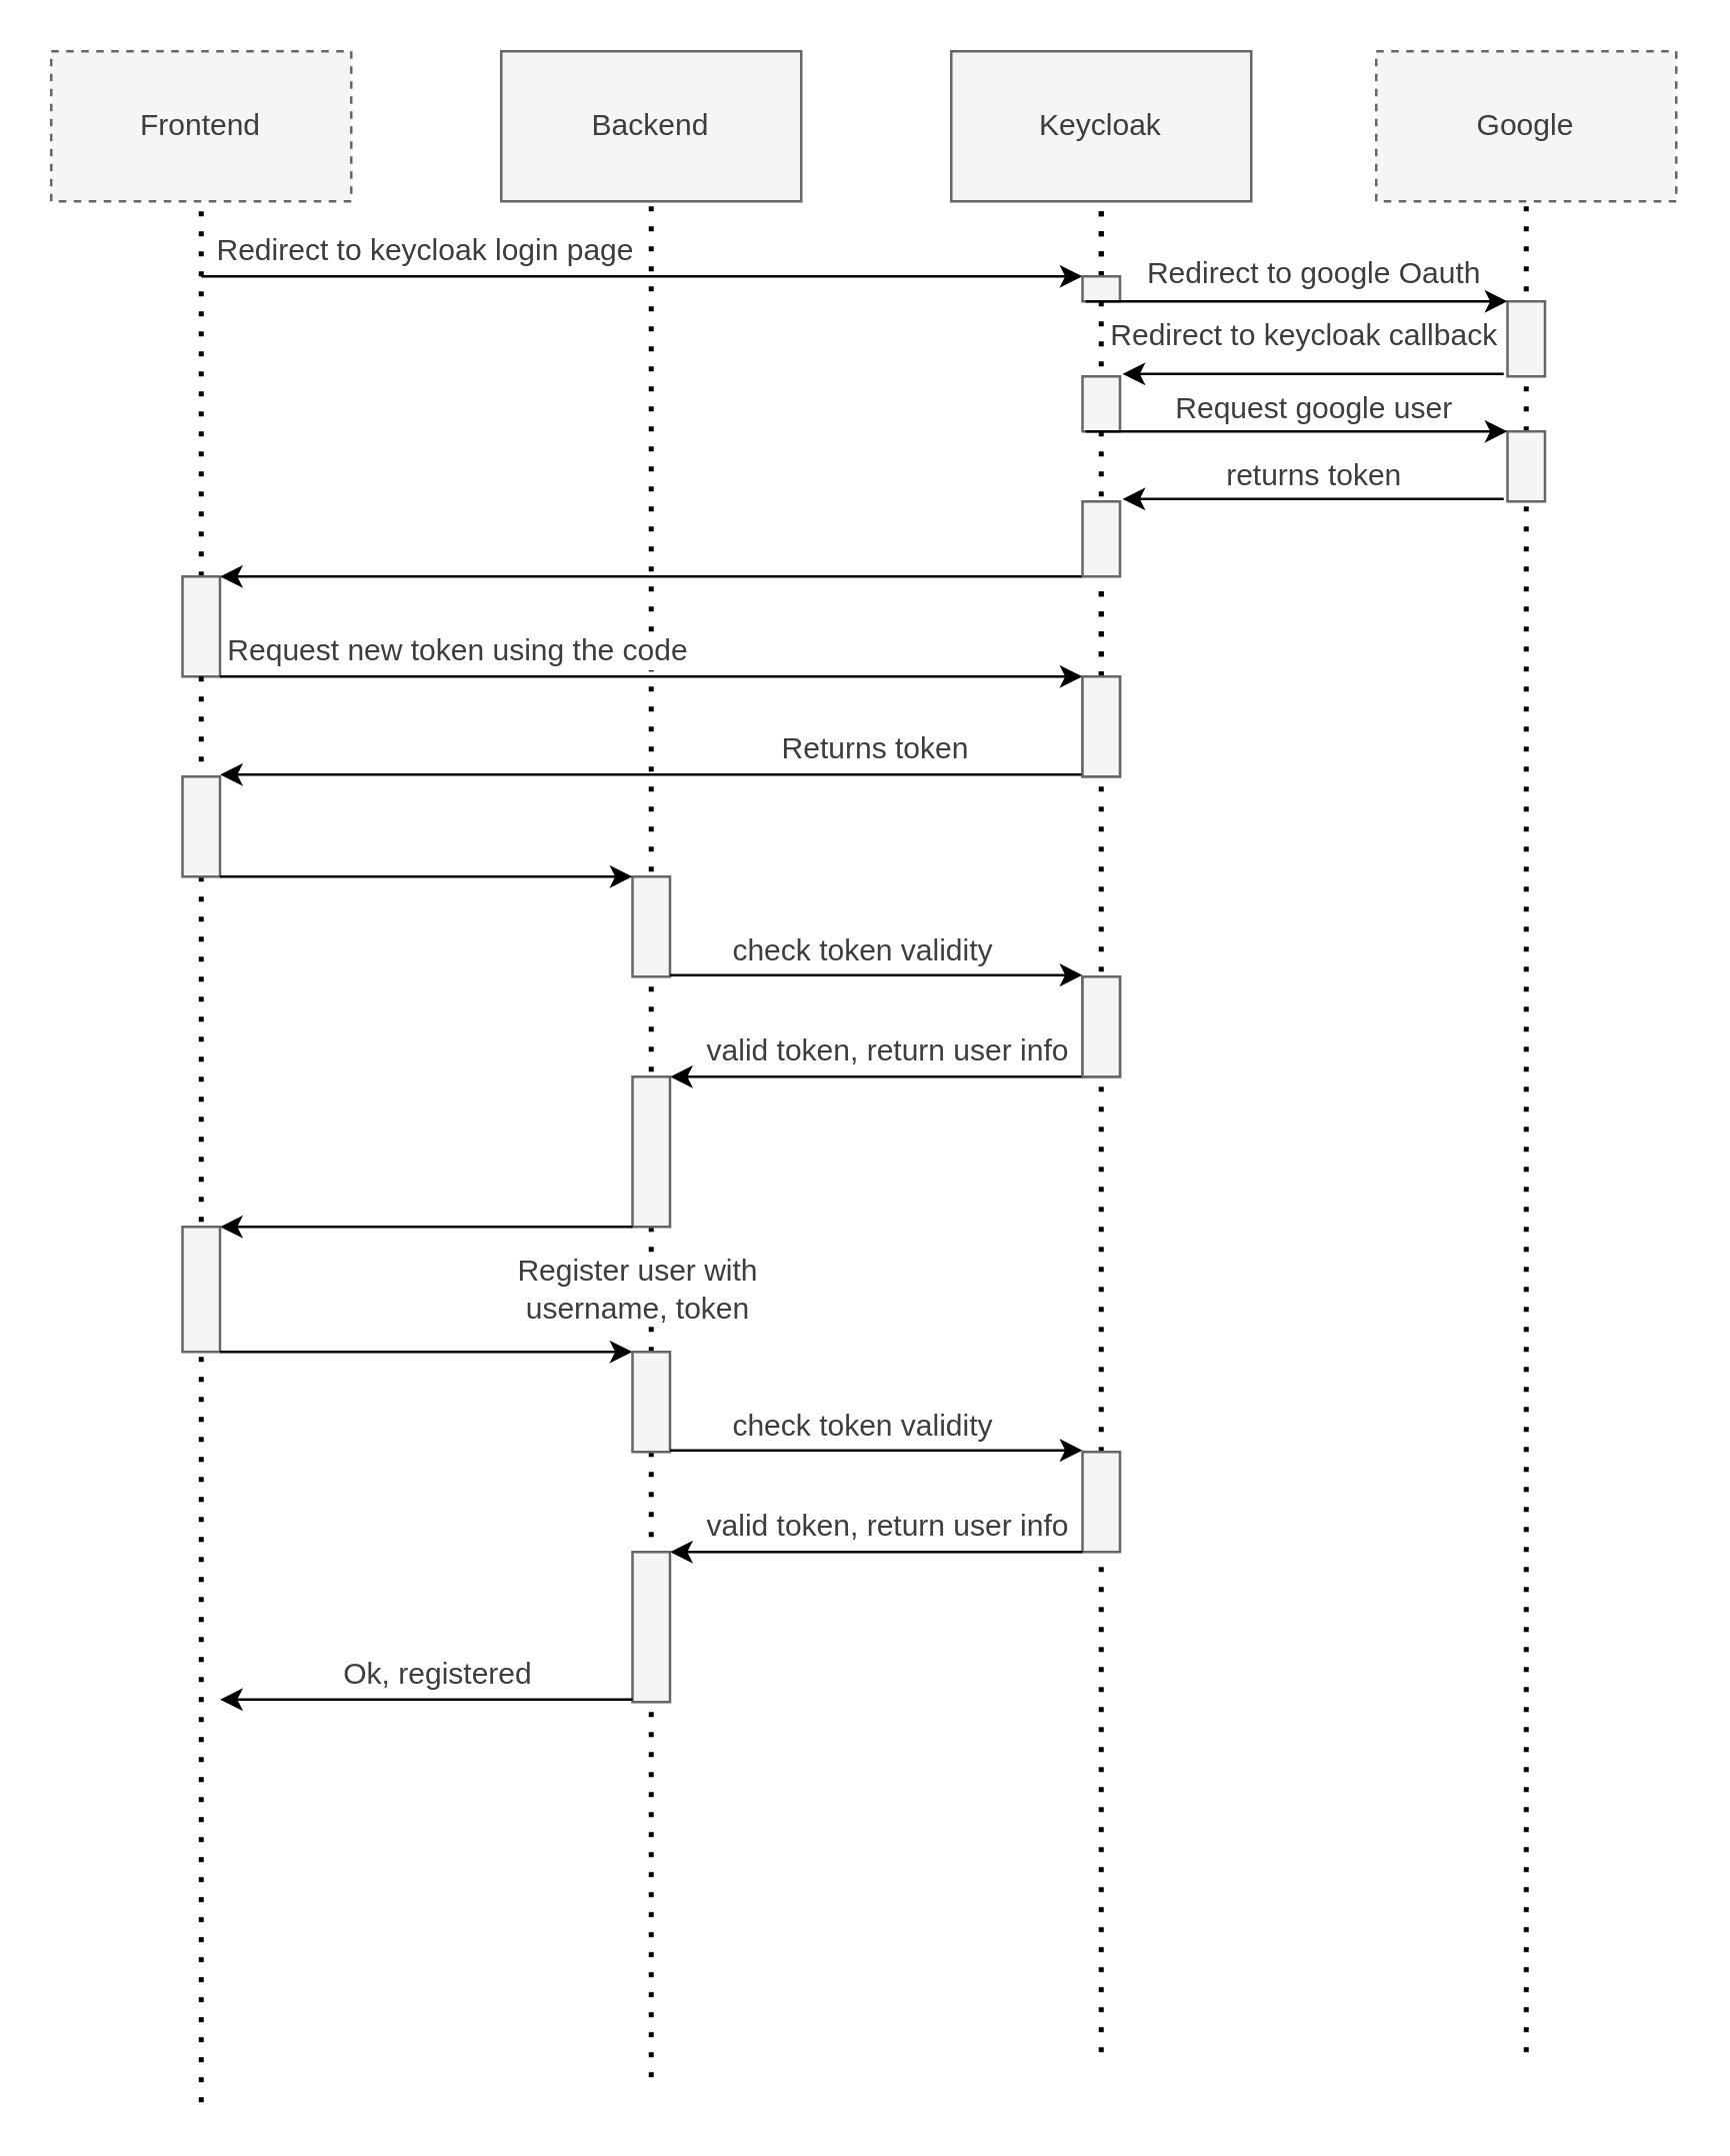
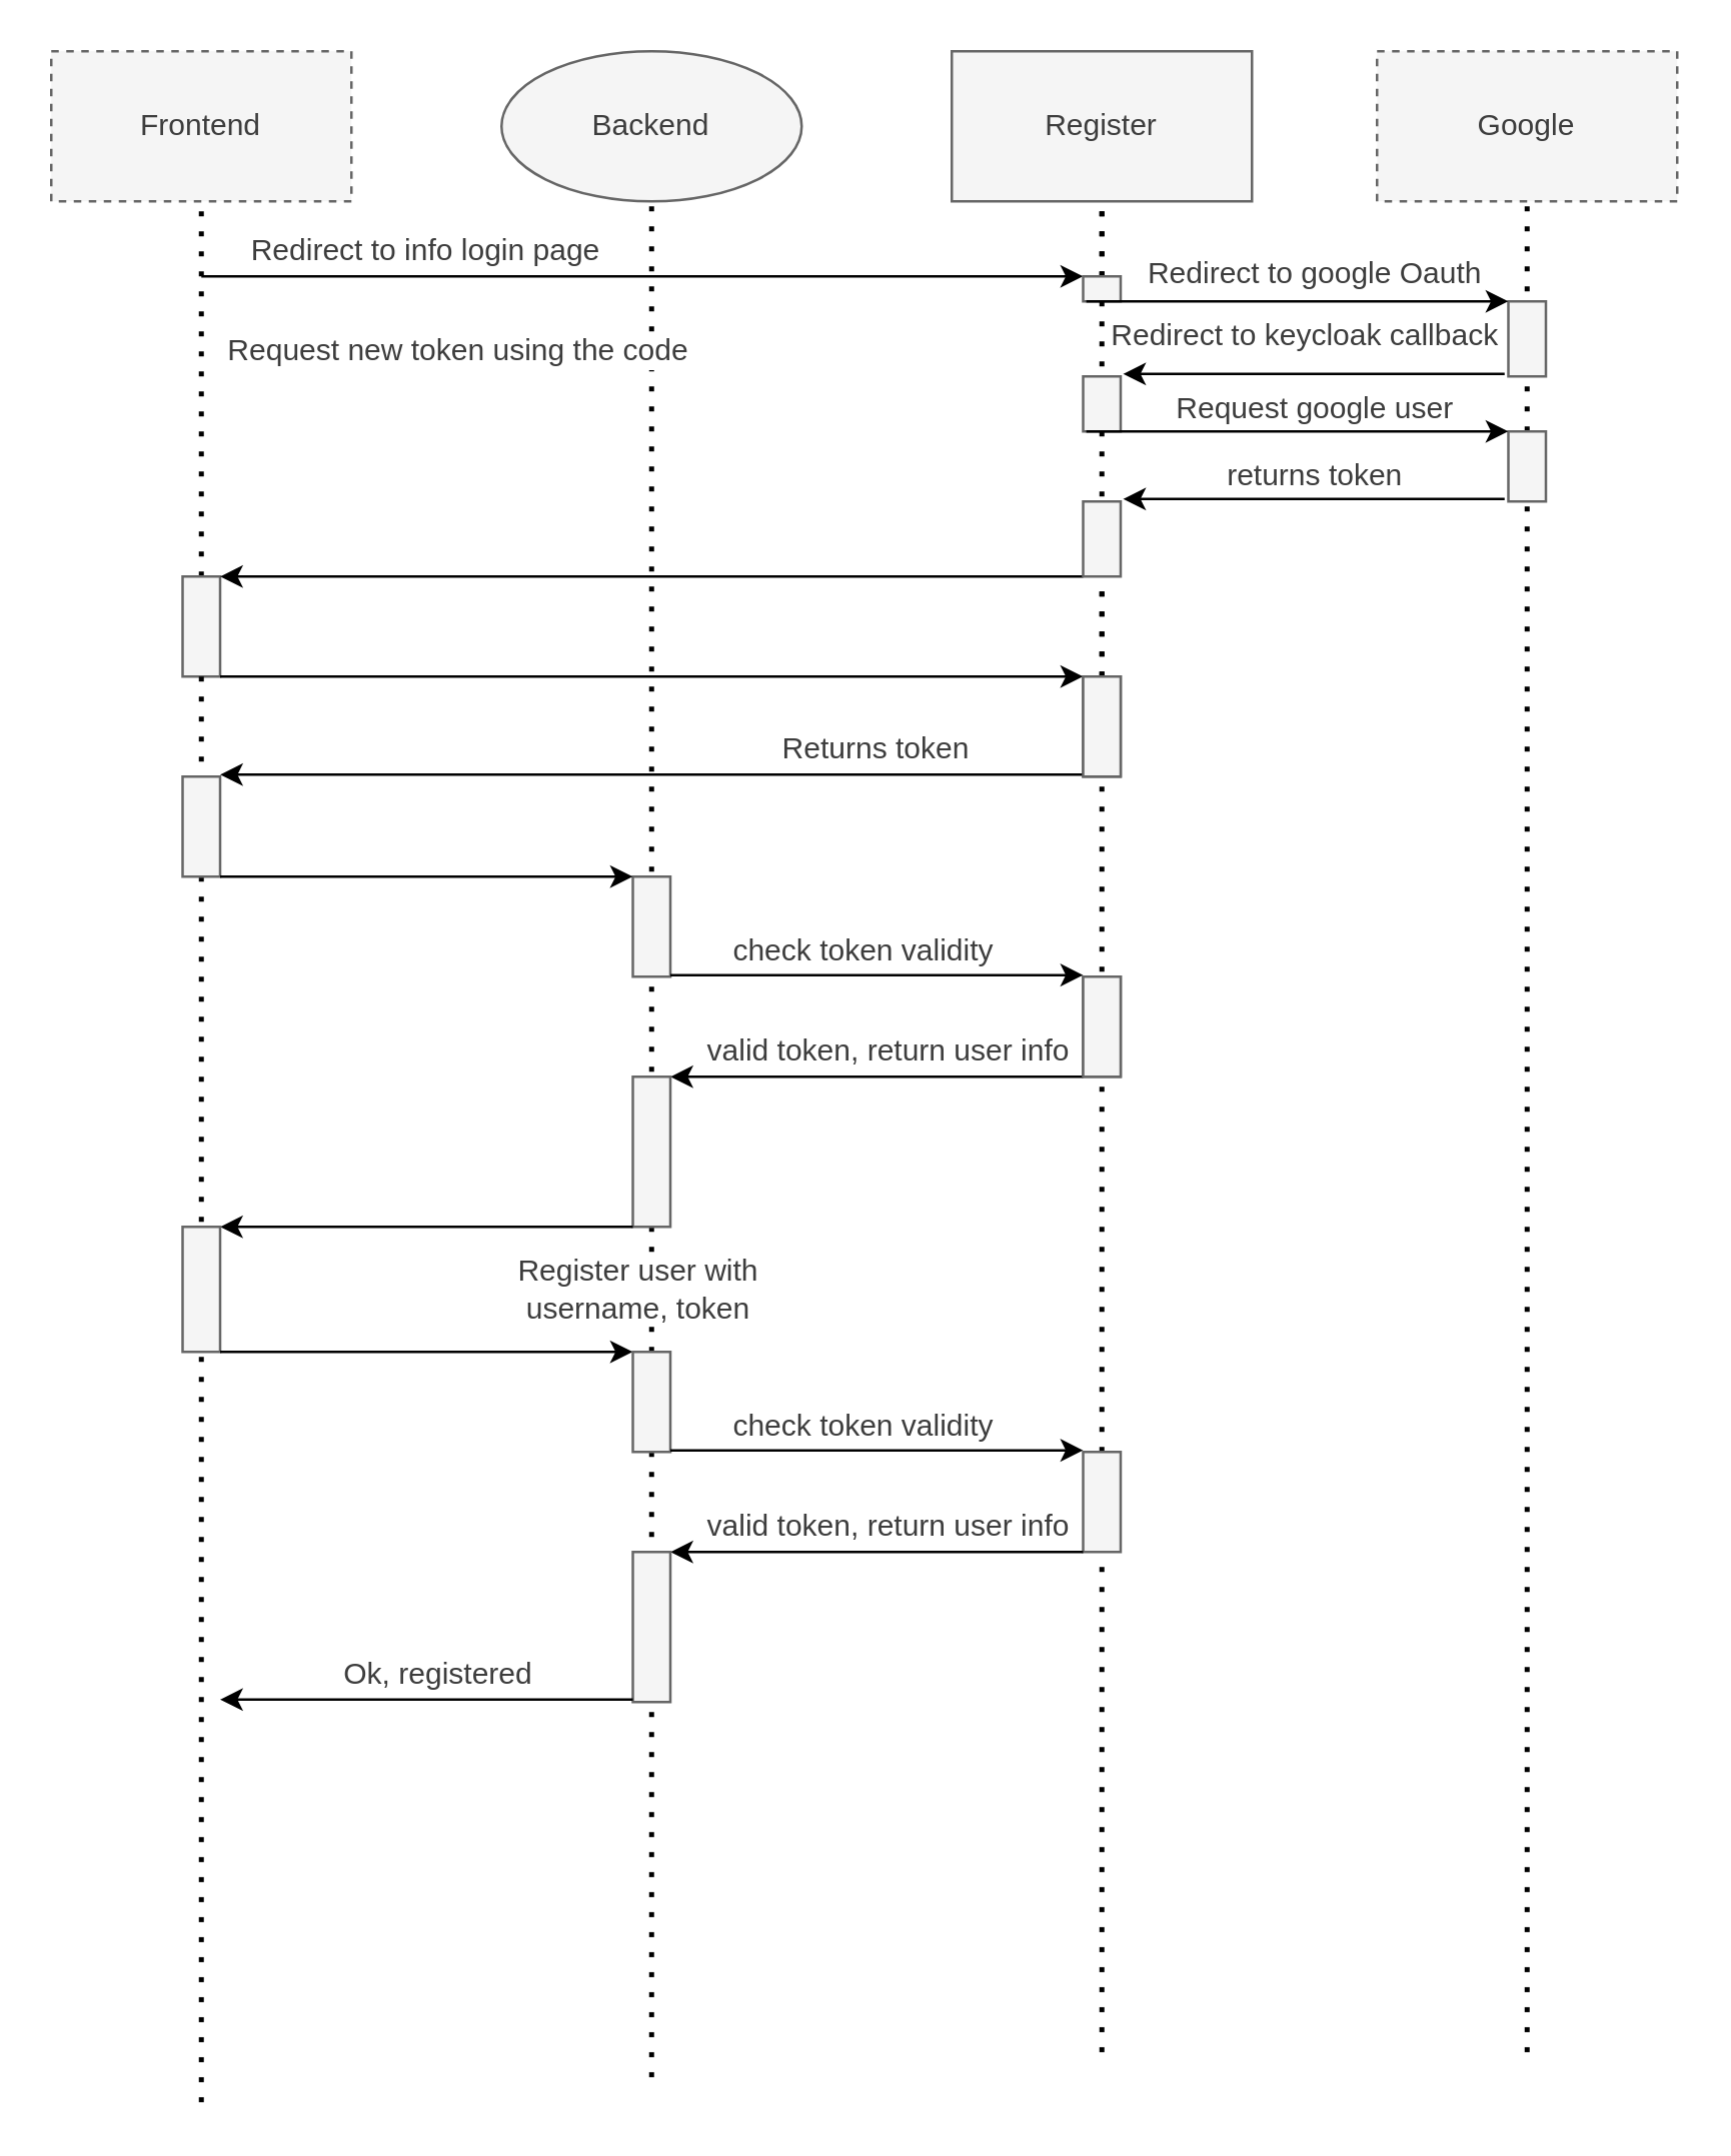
- <mxCell id="5" value="&lt;font color=&quot;#3d3d3d&quot;&gt;Backend&lt;/font&gt;" style="rounded=0;whiteSpace=wrap;html=1;fillColor=#f5f5f5;strokeColor=#666666;fontColor=#333333;" parent="1" vertex="1"><mxGeometry x="200" y="20" width="120" height="60" as="geometry" /></mxCell>
+ <mxCell id="5" value="&lt;font color=&quot;#3d3d3d&quot;&gt;Backend&lt;/font&gt;" style="ellipse;whiteSpace=wrap;html=1;fillColor=#f5f5f5;strokeColor=#666666;fontColor=#333333;" parent="1" vertex="1"><mxGeometry x="200" y="20" width="120" height="60" as="geometry" /></mxCell>
- <mxCell id="7" value="&lt;font color=&quot;#3d3d3d&quot;&gt;Keycloak&lt;br&gt;&lt;/font&gt;" style="rounded=0;whiteSpace=wrap;html=1;fillColor=#f5f5f5;strokeColor=#666666;fontColor=#333333;" parent="1" vertex="1"><mxGeometry x="380" y="20" width="120" height="60" as="geometry" /></mxCell>
+ <mxCell id="7" value="&lt;font color=&quot;#3d3d3d&quot;&gt;Register&lt;br&gt;&lt;/font&gt;" style="rounded=0;whiteSpace=wrap;html=1;fillColor=#f5f5f5;strokeColor=#666666;fontColor=#333333;" parent="1" vertex="1"><mxGeometry x="380" y="20" width="120" height="60" as="geometry" /></mxCell>
- <mxCell id="10" value="Redirect to keycloak login page" style="text;html=1;strokeColor=none;fillColor=none;align=center;verticalAlign=middle;whiteSpace=wrap;rounded=0;labelBackgroundColor=#FFFFFF;fontColor=#3D3D3D;" parent="1" vertex="1"><mxGeometry x="80" y="90" width="180" height="20" as="geometry" /></mxCell>
+ <mxCell id="10" value="Redirect to info login page" style="text;html=1;strokeColor=none;fillColor=none;align=center;verticalAlign=middle;whiteSpace=wrap;rounded=0;labelBackgroundColor=#FFFFFF;fontColor=#3D3D3D;" parent="1" vertex="1"><mxGeometry x="80" y="90" width="180" height="20" as="geometry" /></mxCell>
- <mxCell id="17" value="Request new token using the code" style="text;html=1;strokeColor=none;fillColor=none;align=center;verticalAlign=middle;whiteSpace=wrap;rounded=0;labelBackgroundColor=#FFFFFF;fontColor=#3D3D3D;" parent="1" vertex="1"><mxGeometry x="87.5" y="250" width="190" height="20" as="geometry" /></mxCell>
+ <mxCell id="17" value="Request new token using the code" style="text;html=1;strokeColor=none;fillColor=none;align=center;verticalAlign=middle;whiteSpace=wrap;rounded=0;labelBackgroundColor=#FFFFFF;fontColor=#3D3D3D;" parent="1" vertex="1"><mxGeometry x="87.5" y="130" width="190" height="20" as="geometry" /></mxCell>
